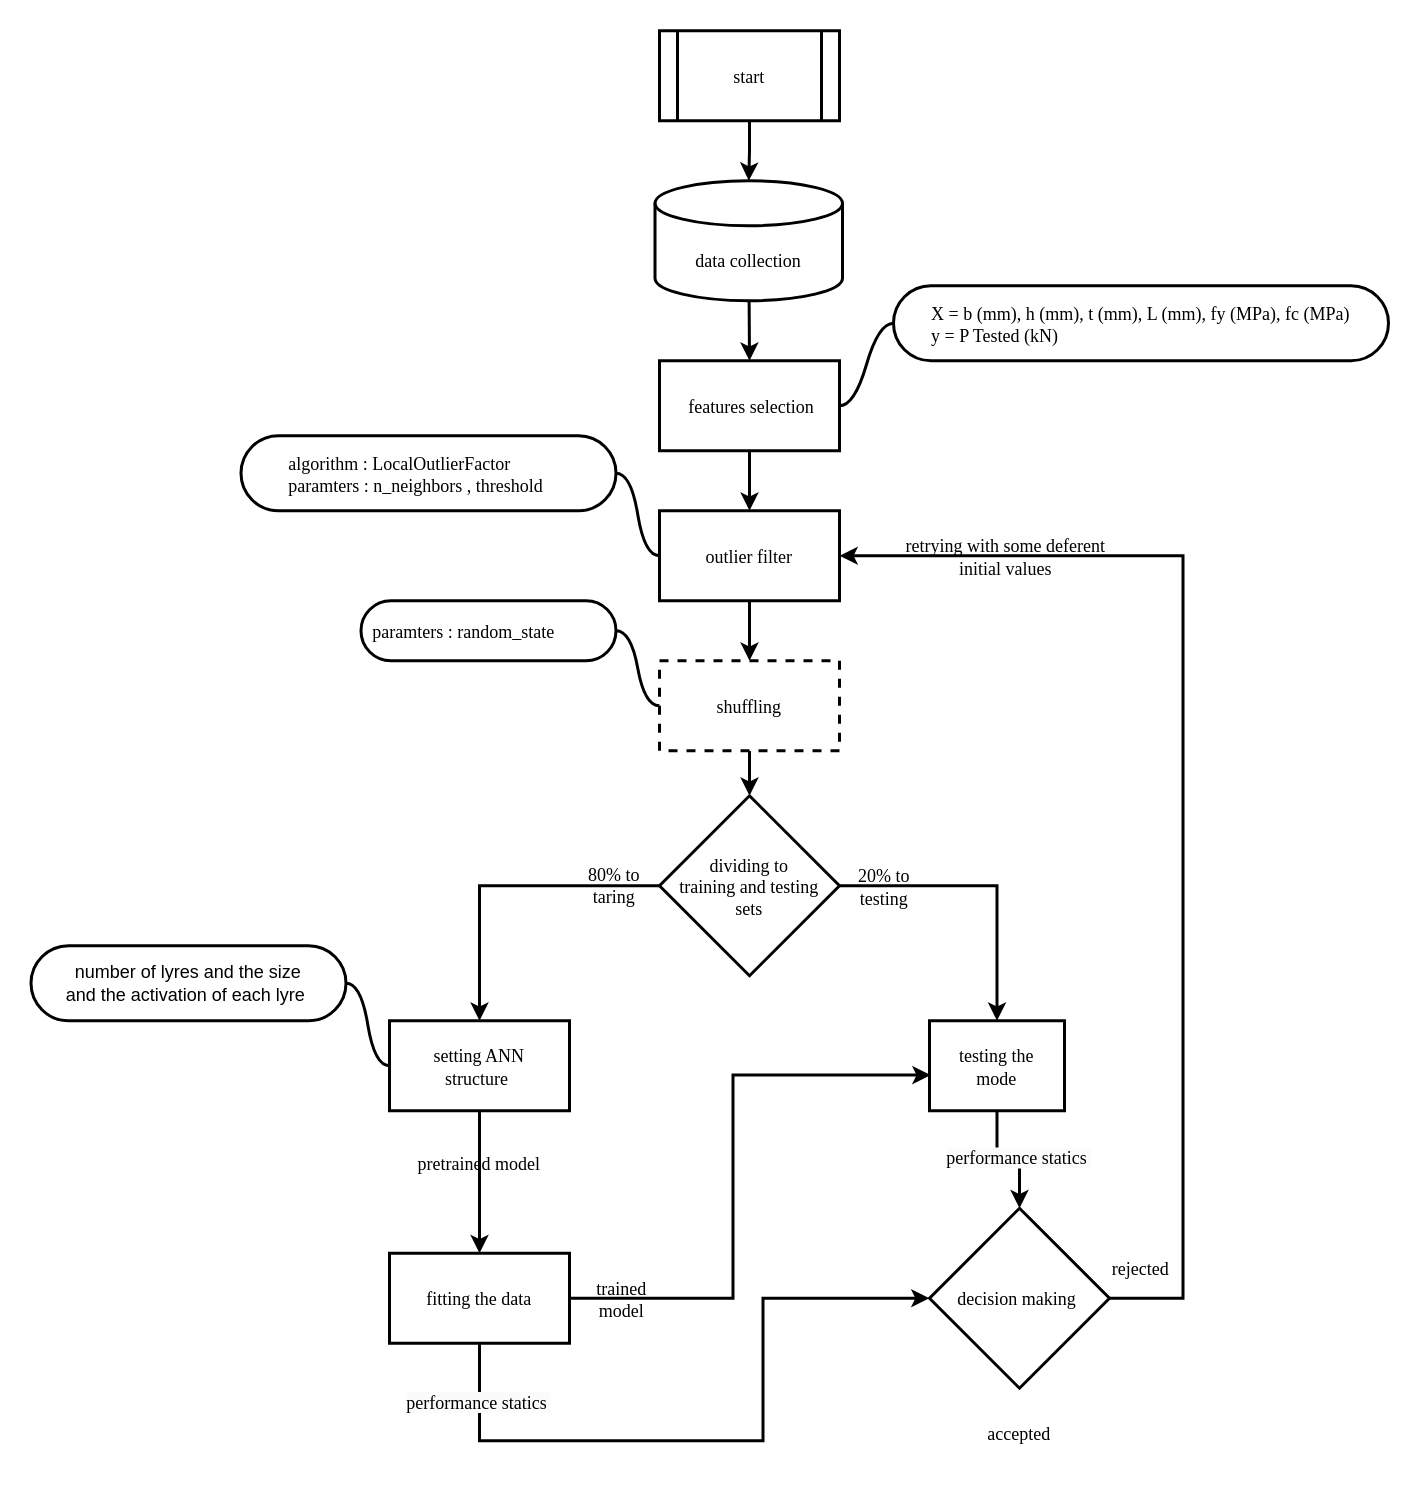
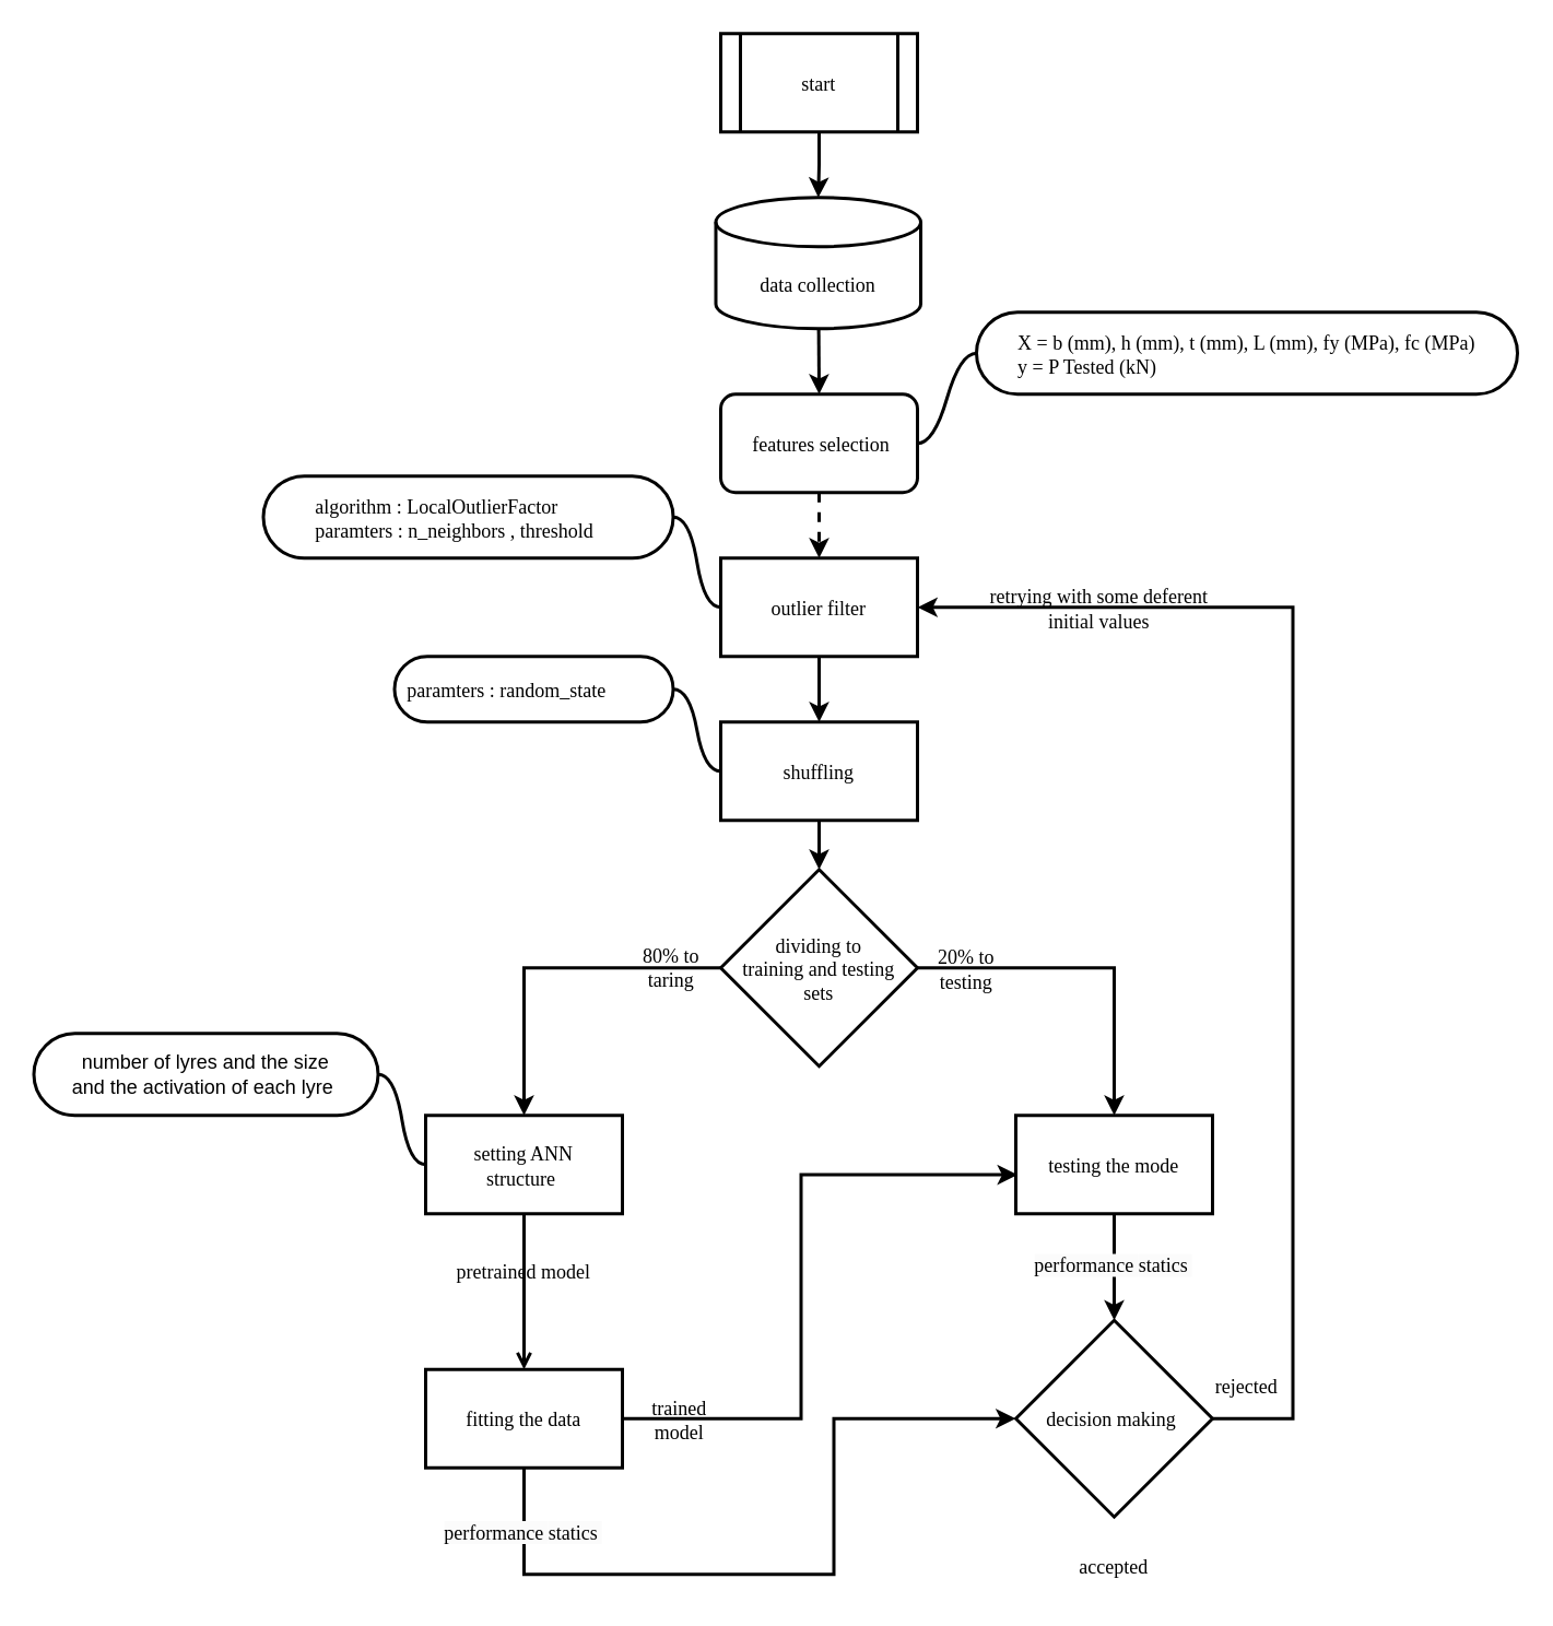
- <mxCell id="2" value="&amp;nbsp;features selection" style="rounded=0;whiteSpace=wrap;html=1;strokeWidth=2;fontFamily=Times New Roman;spacing=8;spacingTop=2;snapToPoint=0;fixDash=0;editable=1;movable=1;resizable=1;rotatable=1;deletable=1;locked=0;connectable=1;backgroundOutline=0;comic=0;shadow=0;" parent="1" vertex="1"><mxGeometry x="439" y="240" width="120" height="60" as="geometry" /></mxCell>
+ <mxCell id="2" value="&amp;nbsp;features selection" style="whiteSpace=wrap;html=1;strokeWidth=2;fontFamily=Times New Roman;spacing=8;spacingTop=2;snapToPoint=0;fixDash=0;editable=1;movable=1;resizable=1;rotatable=1;deletable=1;locked=0;connectable=1;backgroundOutline=0;comic=0;shadow=0;rounded=1;" parent="1" vertex="1"><mxGeometry x="439" y="240" width="120" height="60" as="geometry" /></mxCell>
- <mxCell id="8" value="" style="endArrow=classic;html=1;rounded=0;entryX=0.5;entryY=0;entryDx=0;entryDy=0;strokeWidth=2;fontFamily=Times New Roman;spacing=8;spacingTop=2;snapToPoint=0;fixDash=0;editable=1;movable=1;resizable=1;rotatable=1;deletable=1;locked=0;connectable=1;backgroundOutline=0;comic=0;shadow=0;" parent="1" source="2" target="4" edge="1"><mxGeometry width="50" height="50" relative="1" as="geometry"><mxPoint x="239" y="370" as="sourcePoint" /><mxPoint x="289" y="320" as="targetPoint" /></mxGeometry></mxCell>
+ <mxCell id="8" value="" style="endArrow=classic;html=1;rounded=0;entryX=0.5;entryY=0;entryDx=0;entryDy=0;strokeWidth=2;fontFamily=Times New Roman;spacing=8;spacingTop=2;snapToPoint=0;fixDash=0;editable=1;movable=1;resizable=1;rotatable=1;deletable=1;locked=0;connectable=1;backgroundOutline=0;comic=0;shadow=0;dashed=1;" parent="1" source="2" target="4" edge="1"><mxGeometry width="50" height="50" relative="1" as="geometry"><mxPoint x="239" y="370" as="sourcePoint" /><mxPoint x="289" y="320" as="targetPoint" /></mxGeometry></mxCell>
- <mxCell id="6" value="shuffling" style="rounded=0;whiteSpace=wrap;html=1;strokeWidth=2;fontFamily=Times New Roman;spacing=8;spacingTop=2;snapToPoint=0;fixDash=0;editable=1;movable=1;resizable=1;rotatable=1;deletable=1;locked=0;connectable=1;backgroundOutline=0;comic=0;shadow=0;dashed=1;" parent="1" vertex="1"><mxGeometry x="439" y="440" width="120" height="60" as="geometry" /></mxCell>
+ <mxCell id="6" value="shuffling" style="rounded=0;whiteSpace=wrap;html=1;strokeWidth=2;fontFamily=Times New Roman;spacing=8;spacingTop=2;snapToPoint=0;fixDash=0;editable=1;movable=1;resizable=1;rotatable=1;deletable=1;locked=0;connectable=1;backgroundOutline=0;comic=0;shadow=0;" parent="1" vertex="1"><mxGeometry x="439" y="440" width="120" height="60" as="geometry" /></mxCell>
- <mxCell id="20" value="testing the mode" style="rounded=0;whiteSpace=wrap;html=1;strokeWidth=2;fontFamily=Times New Roman;spacing=8;spacingTop=2;snapToPoint=0;fixDash=0;editable=1;movable=1;resizable=1;rotatable=1;deletable=1;locked=0;connectable=1;backgroundOutline=0;comic=0;shadow=0;" parent="1" vertex="1"><mxGeometry x="619" y="680" width="90" height="60" as="geometry" /></mxCell>
+ <mxCell id="20" value="testing the mode" style="rounded=0;whiteSpace=wrap;html=1;strokeWidth=2;fontFamily=Times New Roman;spacing=8;spacingTop=2;snapToPoint=0;fixDash=0;editable=1;movable=1;resizable=1;rotatable=1;deletable=1;locked=0;connectable=1;backgroundOutline=0;comic=0;shadow=0;" parent="1" vertex="1"><mxGeometry x="619" y="680" width="120" height="60" as="geometry" /></mxCell>
- <mxCell id="15" style="edgeStyle=orthogonalEdgeStyle;rounded=0;orthogonalLoop=1;jettySize=auto;html=1;entryX=0.5;entryY=0;entryDx=0;entryDy=0;strokeWidth=2;fontFamily=Times New Roman;spacing=8;spacingTop=2;snapToPoint=0;fixDash=0;editable=1;movable=1;resizable=1;rotatable=1;deletable=1;locked=0;connectable=1;backgroundOutline=0;comic=0;shadow=0;" parent="1" source="16" target="18" edge="1"><mxGeometry relative="1" as="geometry" /></mxCell>
+ <mxCell id="15" style="edgeStyle=orthogonalEdgeStyle;rounded=0;orthogonalLoop=1;jettySize=auto;html=1;entryX=0.5;entryY=0;entryDx=0;entryDy=0;strokeWidth=2;fontFamily=Times New Roman;spacing=8;spacingTop=2;snapToPoint=0;fixDash=0;editable=1;movable=1;resizable=1;rotatable=1;deletable=1;locked=0;connectable=1;backgroundOutline=0;comic=0;shadow=0;endArrow=open;" parent="1" source="16" target="18" edge="1"><mxGeometry relative="1" as="geometry" /></mxCell>
